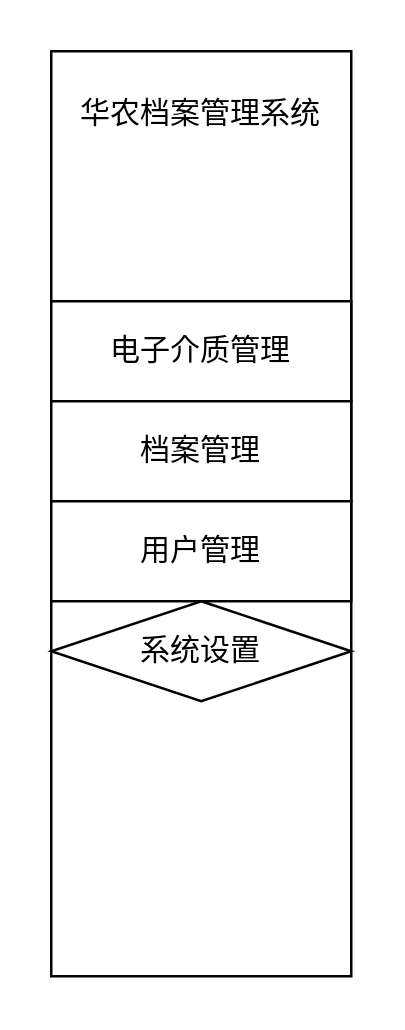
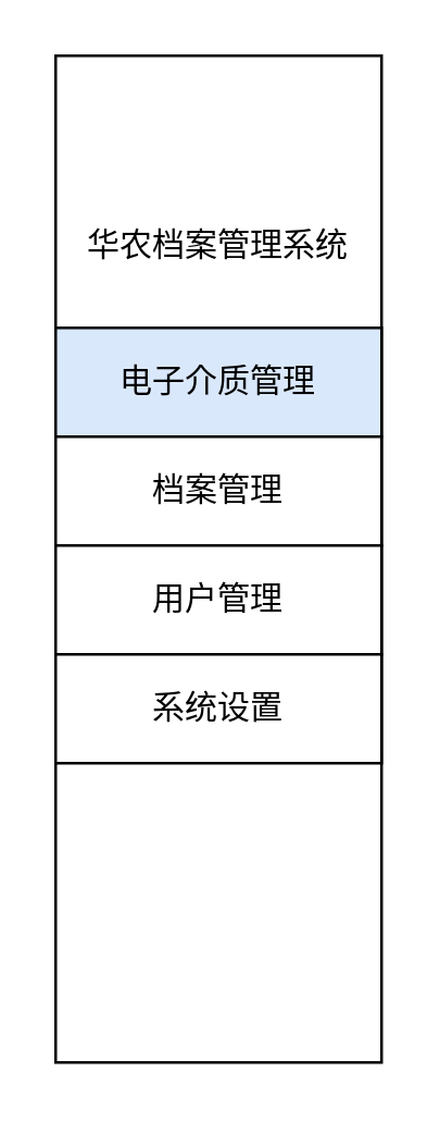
- <mxCell id="7" value="华农档案管理系统" style="text;html=1;strokeColor=none;fillColor=none;align=center;verticalAlign=middle;whiteSpace=wrap;rounded=0;" vertex="1" parent="1"><mxGeometry x="25" y="30" width="110" height="30" as="geometry" /></mxCell>
+ <mxCell id="7" value="华农档案管理系统" style="text;html=1;strokeColor=none;fillColor=none;align=center;verticalAlign=middle;whiteSpace=wrap;rounded=0;" vertex="1" parent="1"><mxGeometry x="25" y="75" width="110" height="30" as="geometry" /></mxCell>
- <mxCell id="3" value="电子介质管理" style="rounded=0;whiteSpace=wrap;html=1;" vertex="1" parent="1"><mxGeometry x="20" y="120" width="120" height="40" as="geometry" /></mxCell>
+ <mxCell id="3" value="电子介质管理" style="rounded=0;whiteSpace=wrap;html=1;fillColor=#dae8fc;" vertex="1" parent="1"><mxGeometry x="20" y="120" width="120" height="40" as="geometry" /></mxCell>
- <mxCell id="6" value="系统设置" style="rhombus;whiteSpace=wrap;html=1;" vertex="1" parent="1"><mxGeometry x="20" y="240" width="120" height="40" as="geometry" /></mxCell>
+ <mxCell id="6" value="系统设置" style="rounded=0;whiteSpace=wrap;html=1;" vertex="1" parent="1"><mxGeometry x="20" y="240" width="120" height="40" as="geometry" /></mxCell>
